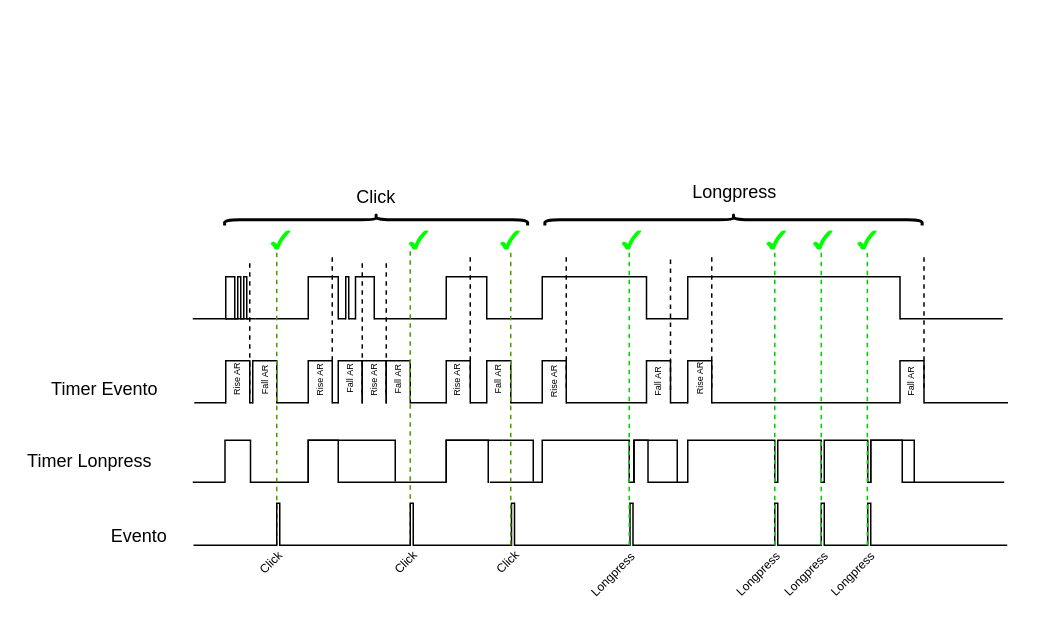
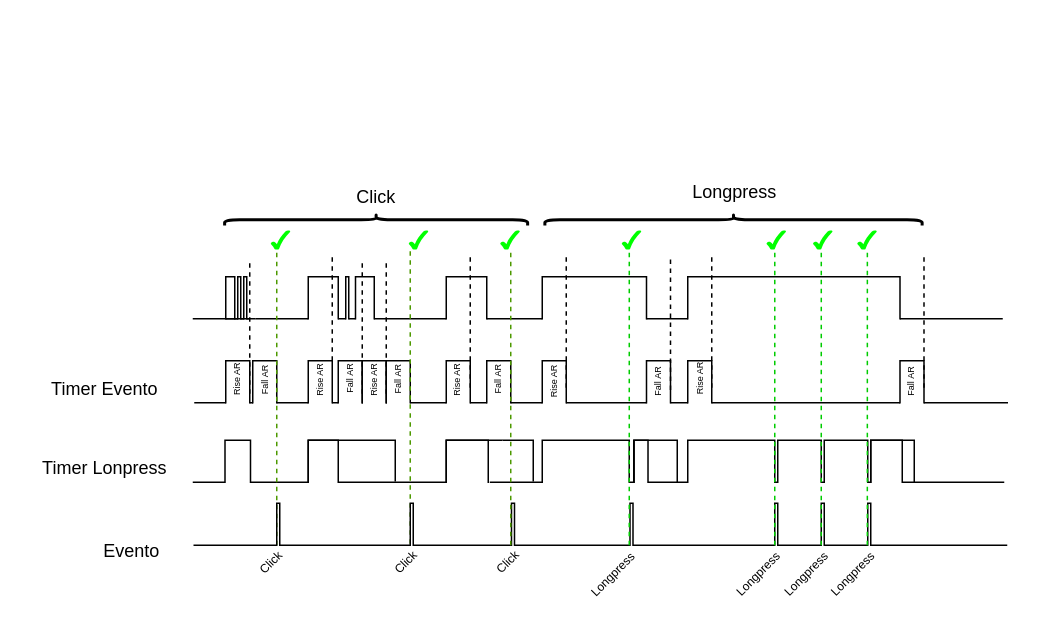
- <mxCell id="54" value="Timer Lonpress" style="text;html=1;align=center;verticalAlign=middle;resizable=0;points=[];autosize=1;" vertex="1" parent="1"><mxGeometry x="12.5" y="298" width="93" height="18" as="geometry" /></mxCell>
+ <mxCell id="54" value="Timer Lonpress" style="text;html=1;align=center;verticalAlign=middle;resizable=0;points=[];autosize=1;" vertex="1" parent="1"><mxGeometry x="22.5" y="303" width="93" height="18" as="geometry" /></mxCell>
- <mxCell id="9" value="Evento" style="text;html=1;align=center;verticalAlign=middle;resizable=0;points=[];autosize=1;" vertex="1" parent="1"><mxGeometry x="68.5" y="348" width="47" height="18" as="geometry" /></mxCell>
+ <mxCell id="9" value="Evento" style="text;html=1;align=center;verticalAlign=middle;resizable=0;points=[];autosize=1;" vertex="1" parent="1"><mxGeometry x="63.5" y="358" width="47" height="18" as="geometry" /></mxCell>
